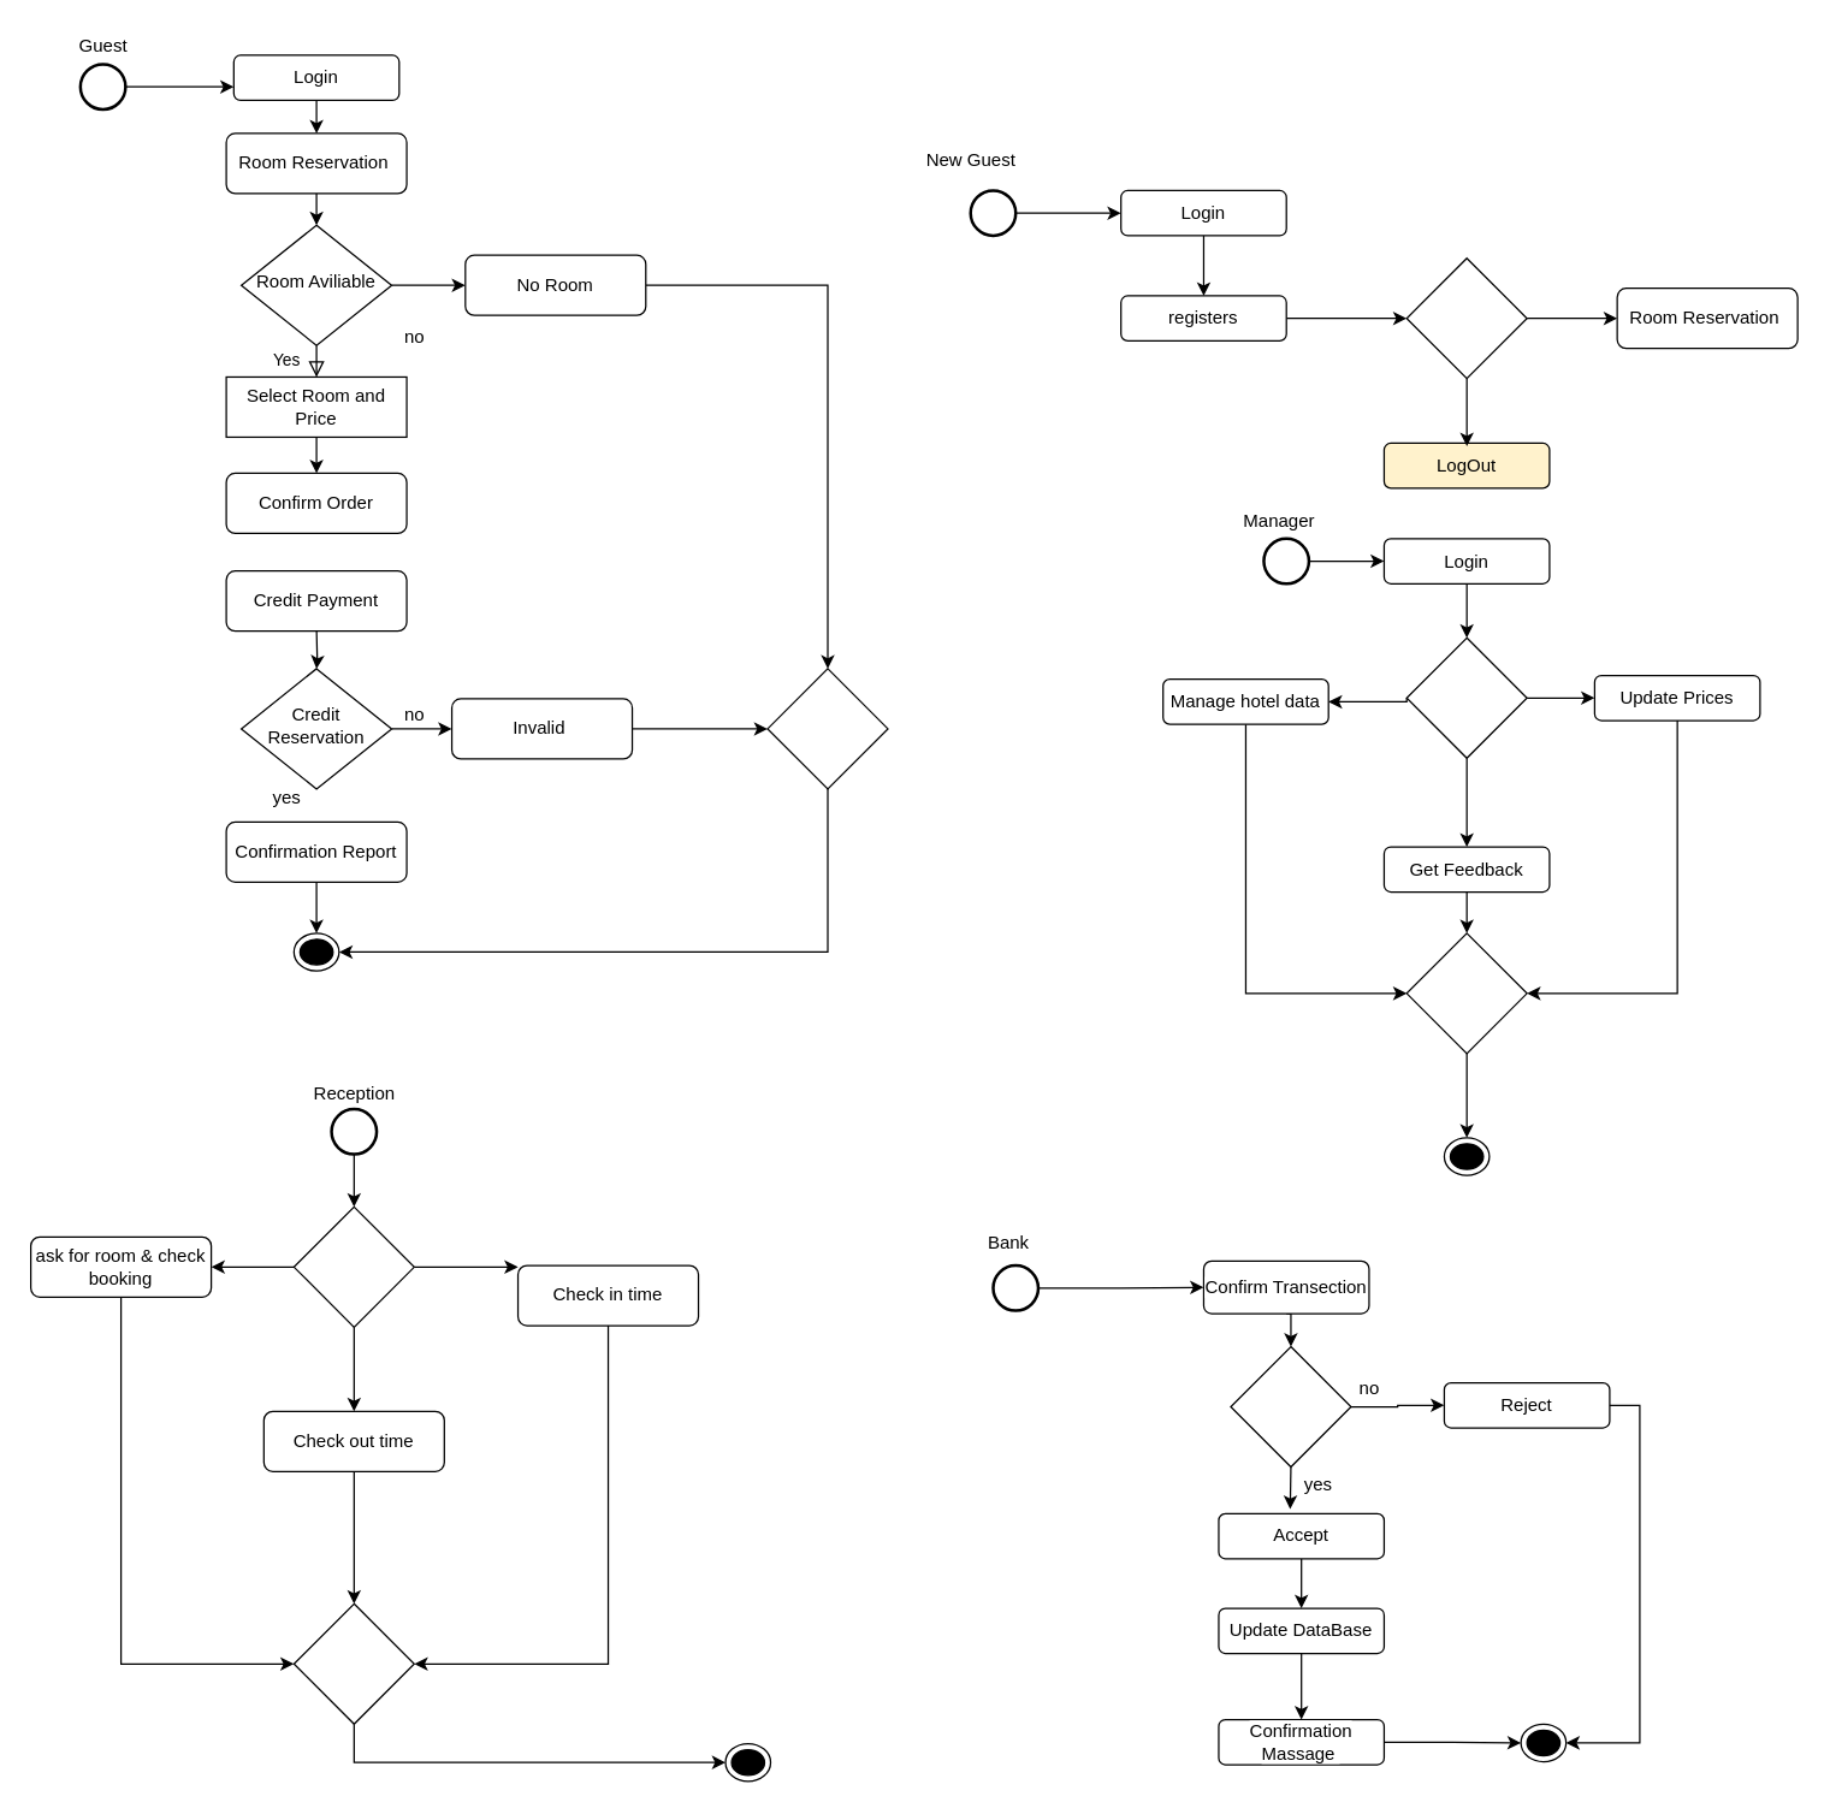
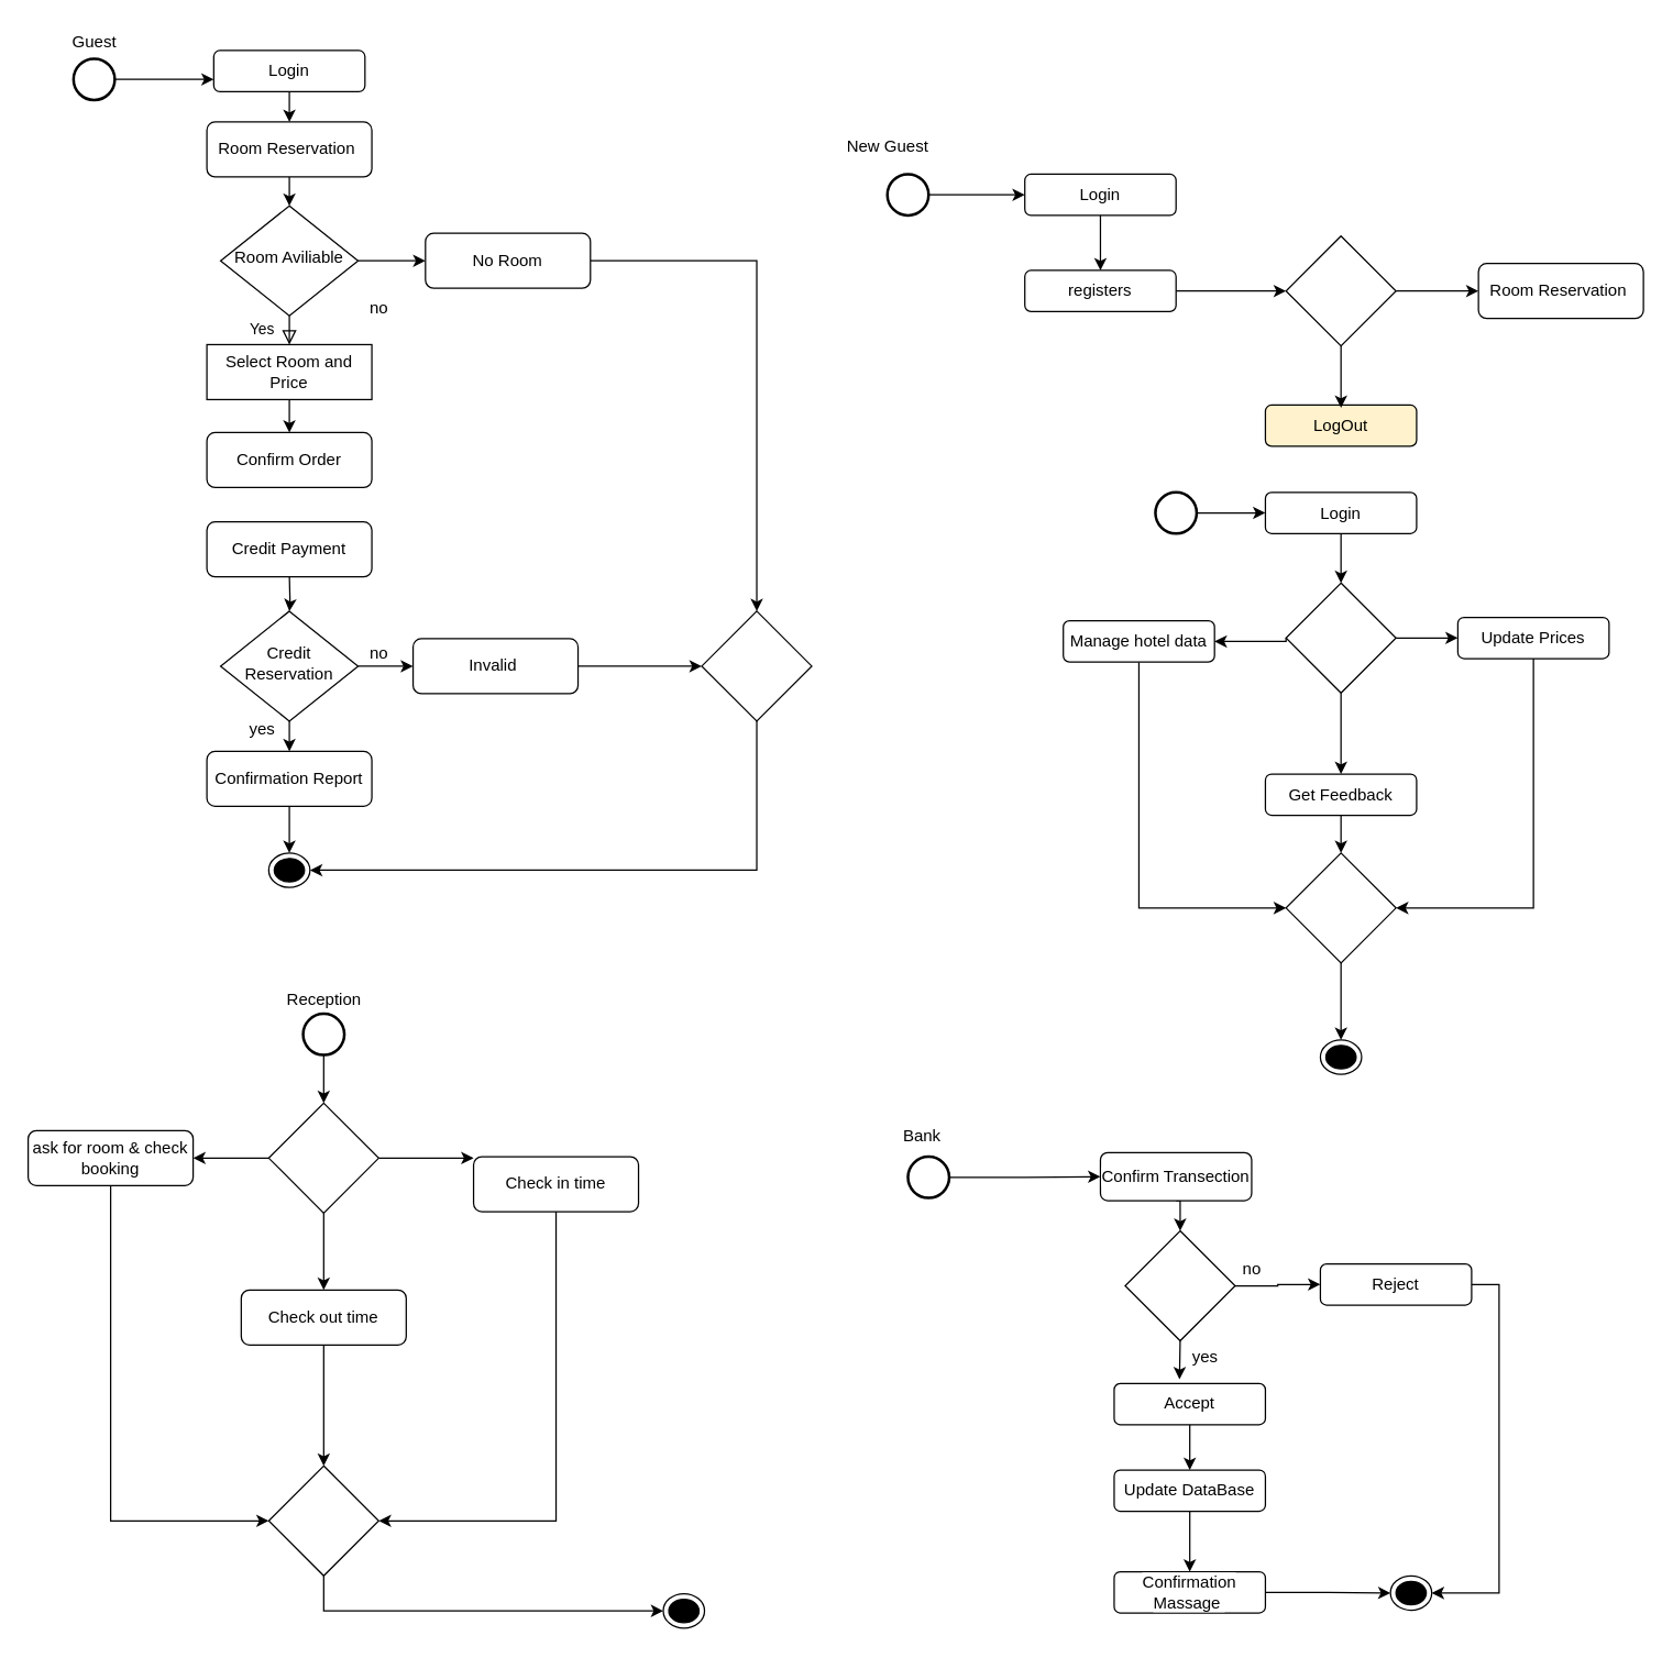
- <mxCell id="95" value="&lt;span style=&quot;background-color: rgb(255 , 255 , 255)&quot;&gt;Manager&lt;/span&gt;" style="text;html=1;align=center;verticalAlign=middle;resizable=0;points=[];autosize=1;strokeColor=none;fillColor=none;" vertex="1" parent="1"><mxGeometry x="820" y="336" width="60" height="20" as="geometry" /></mxCell>
+ <mxCell id="16" style="edgeStyle=orthogonalEdgeStyle;rounded=0;orthogonalLoop=1;jettySize=auto;html=1;exitX=0.5;exitY=1;exitDx=0;exitDy=0;entryX=0.5;entryY=0;entryDx=0;entryDy=0;" parent="1" source="17" target="24" edge="1"><mxGeometry relative="1" as="geometry"><mxPoint x="210" y="586" as="targetPoint" /></mxGeometry></mxCell>
